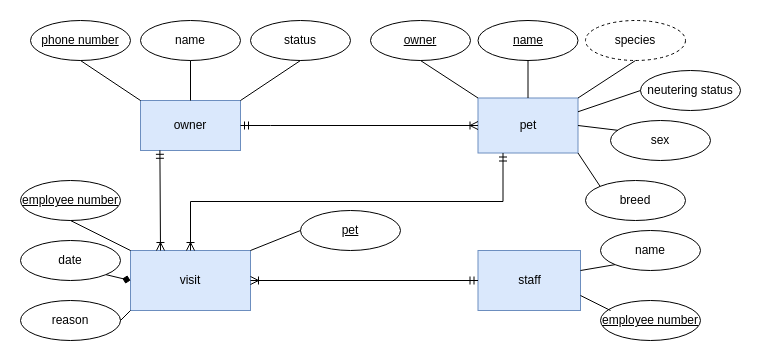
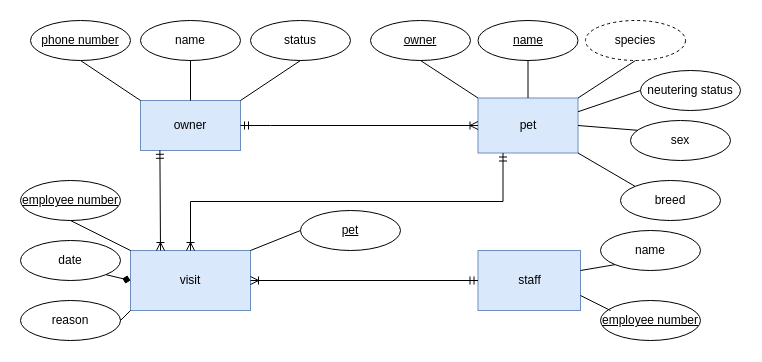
- <mxCell id="14" value="sex" style="ellipse;whiteSpace=wrap;html=1;align=center;" parent="1" vertex="1"><mxGeometry x="610" y="120" width="100" height="40" as="geometry" /></mxCell>
+ <mxCell id="14" value="sex" style="ellipse;whiteSpace=wrap;html=1;align=center;" parent="1" vertex="1"><mxGeometry x="630" y="120" width="100" height="40" as="geometry" /></mxCell>
- <mxCell id="13" value="breed" style="ellipse;whiteSpace=wrap;html=1;align=center;" parent="1" vertex="1"><mxGeometry x="585" y="180" width="100" height="40" as="geometry" /></mxCell>
+ <mxCell id="13" value="breed" style="ellipse;whiteSpace=wrap;html=1;align=center;" parent="1" vertex="1"><mxGeometry x="620" y="180" width="100" height="40" as="geometry" /></mxCell>
